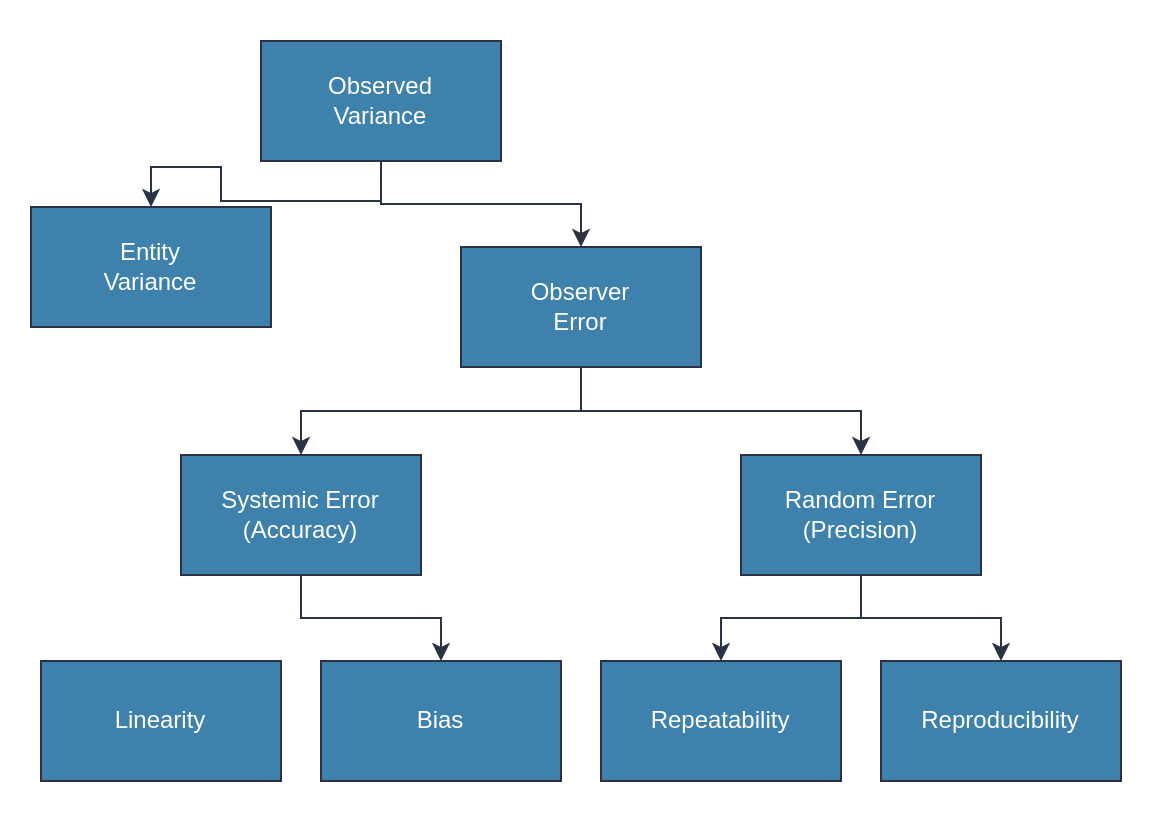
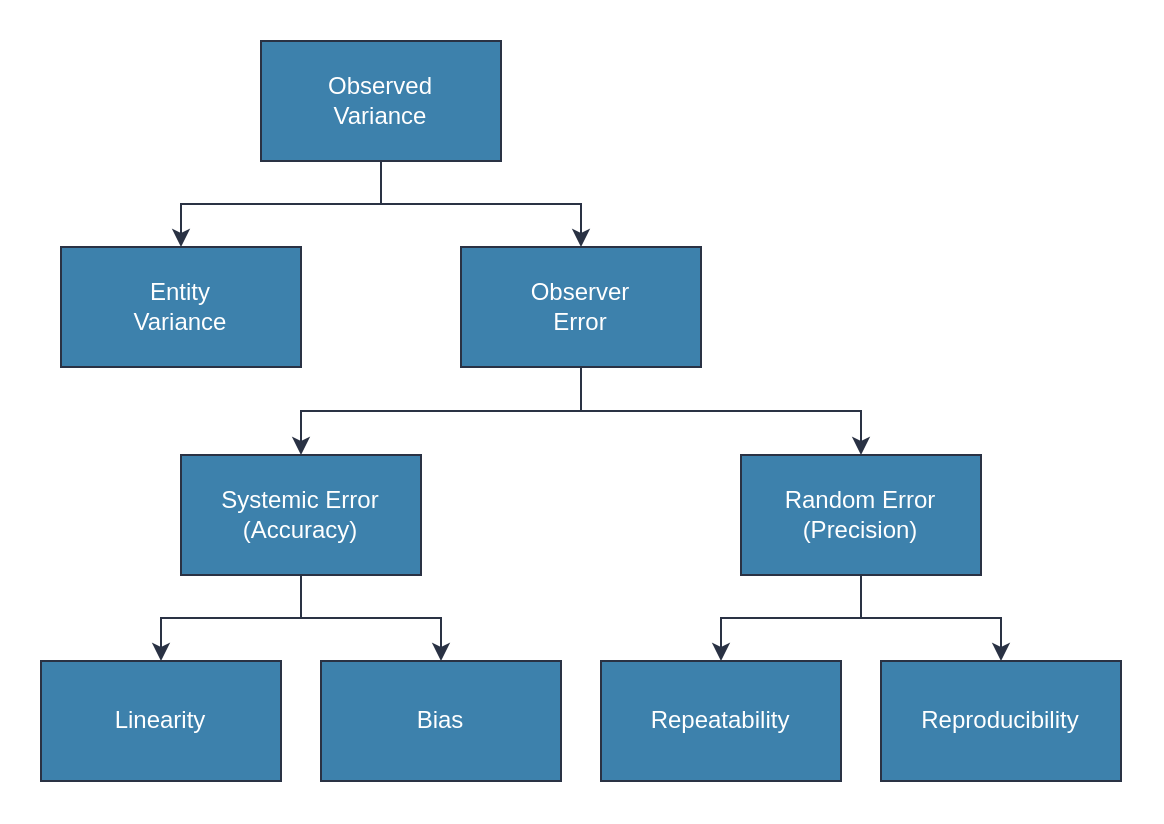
- <mxCell id="5" value="Entity&lt;br&gt;Variance" style="rounded=0;whiteSpace=wrap;html=1;fillColor=#3D81AC;strokeColor=#2A3244;fontColor=#FFFFFF;" vertex="1" parent="1"><mxGeometry x="15" y="103" width="120" height="60" as="geometry" /></mxCell>
+ <mxCell id="5" value="Entity&lt;br&gt;Variance" style="rounded=0;whiteSpace=wrap;html=1;fillColor=#3D81AC;strokeColor=#2A3244;fontColor=#FFFFFF;" vertex="1" parent="1"><mxGeometry x="30" y="123" width="120" height="60" as="geometry" /></mxCell>
+ <mxCell id="13" style="edgeStyle=orthogonalEdgeStyle;rounded=0;orthogonalLoop=1;jettySize=auto;html=1;strokeColor=#2A3244;" edge="1" parent="1" source="14" target="17"><mxGeometry relative="1" as="geometry" /></mxCell>
